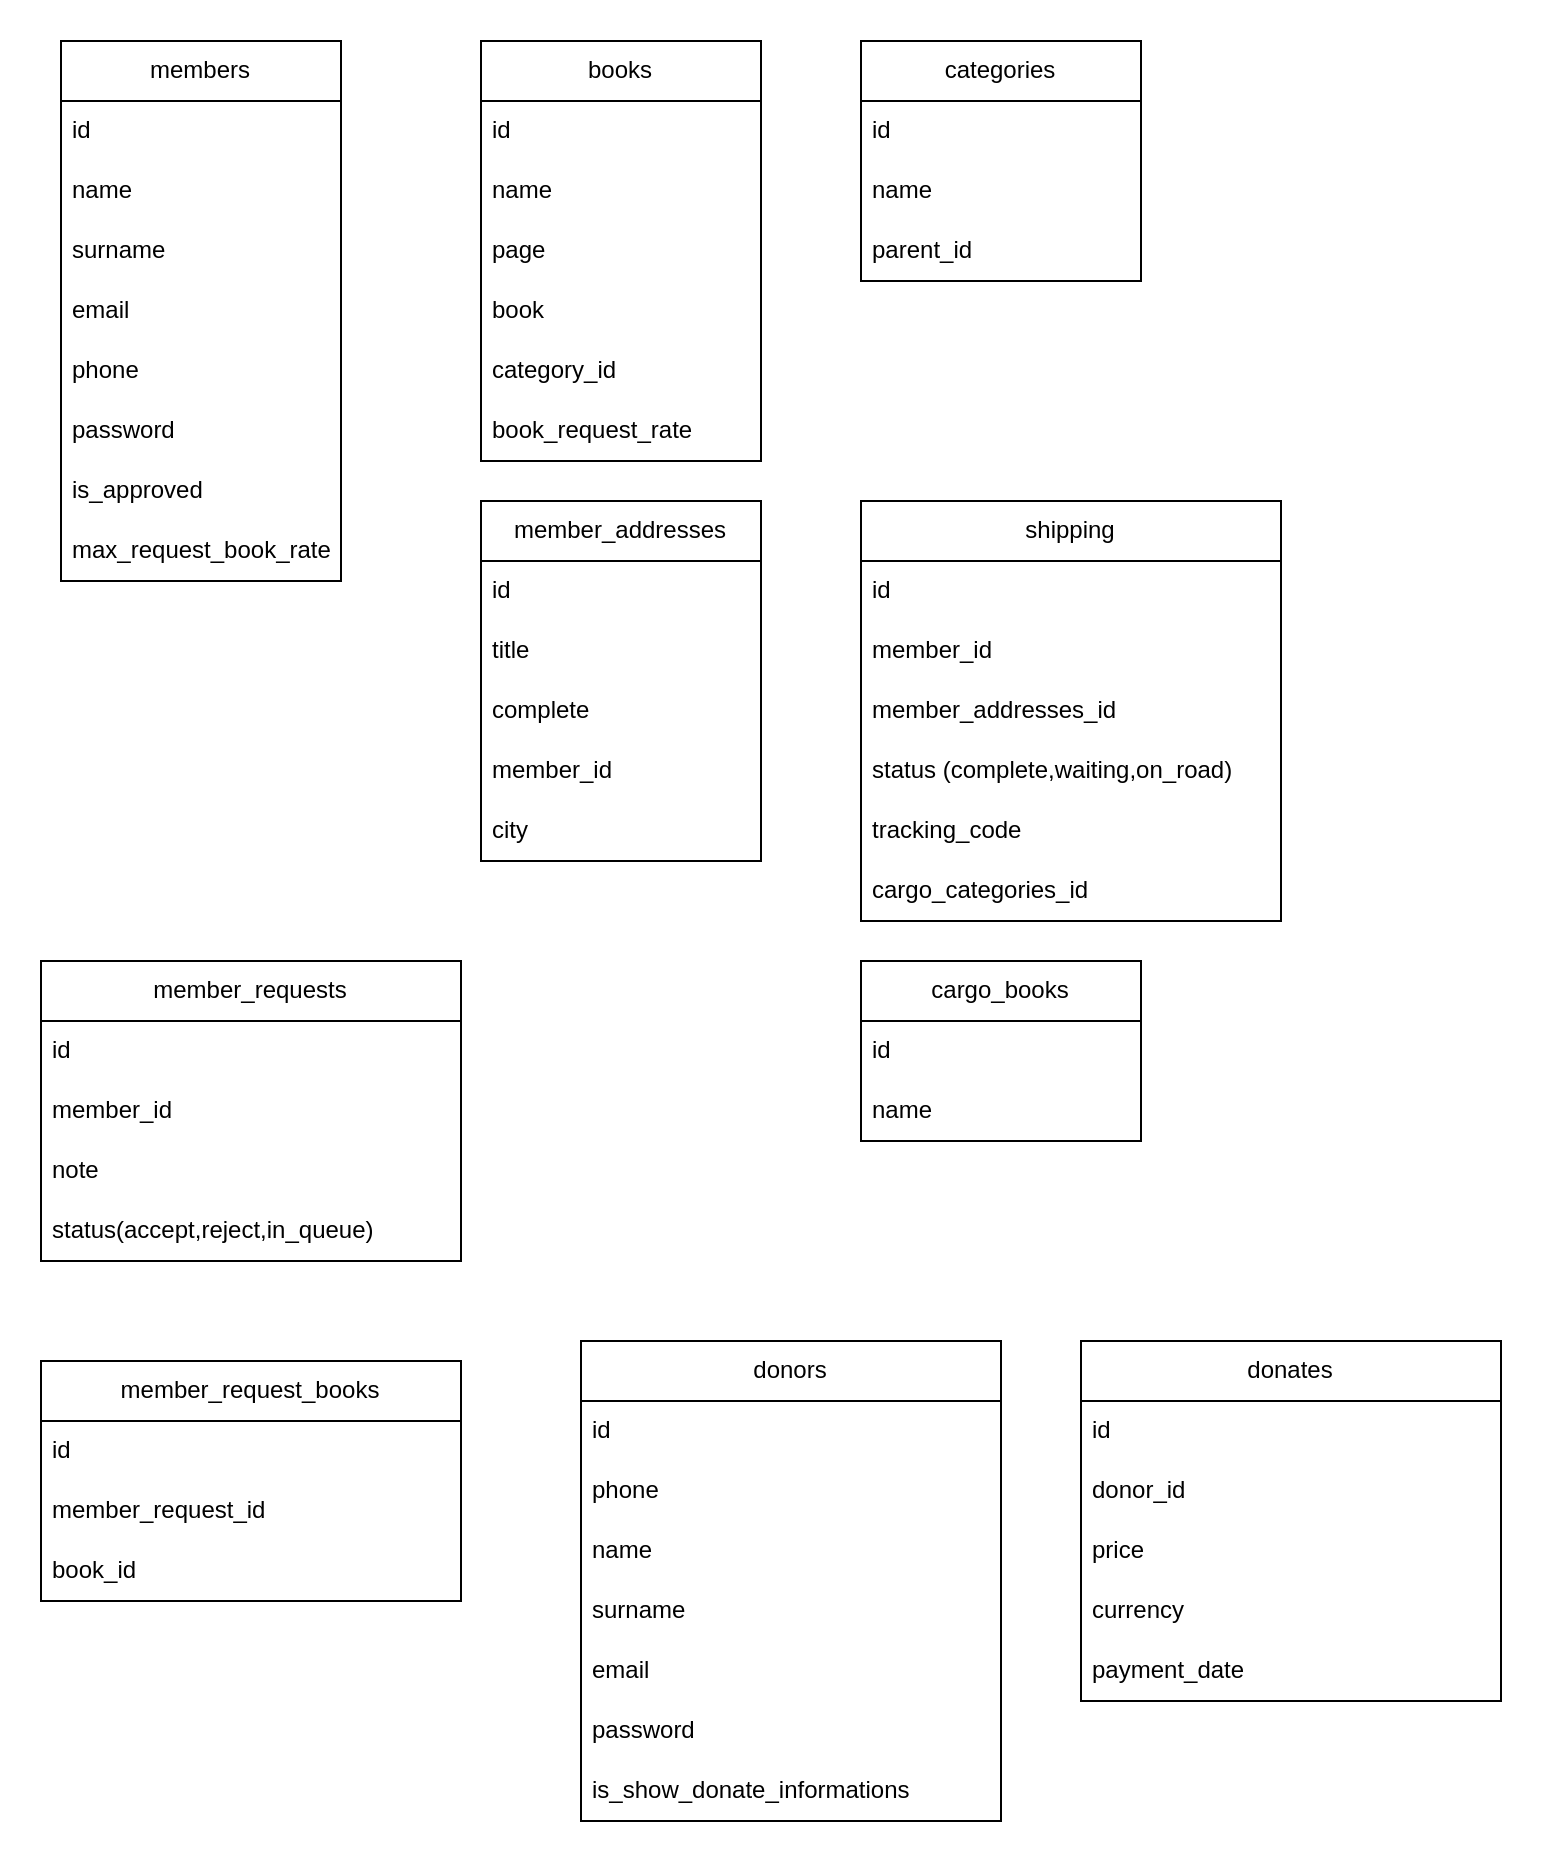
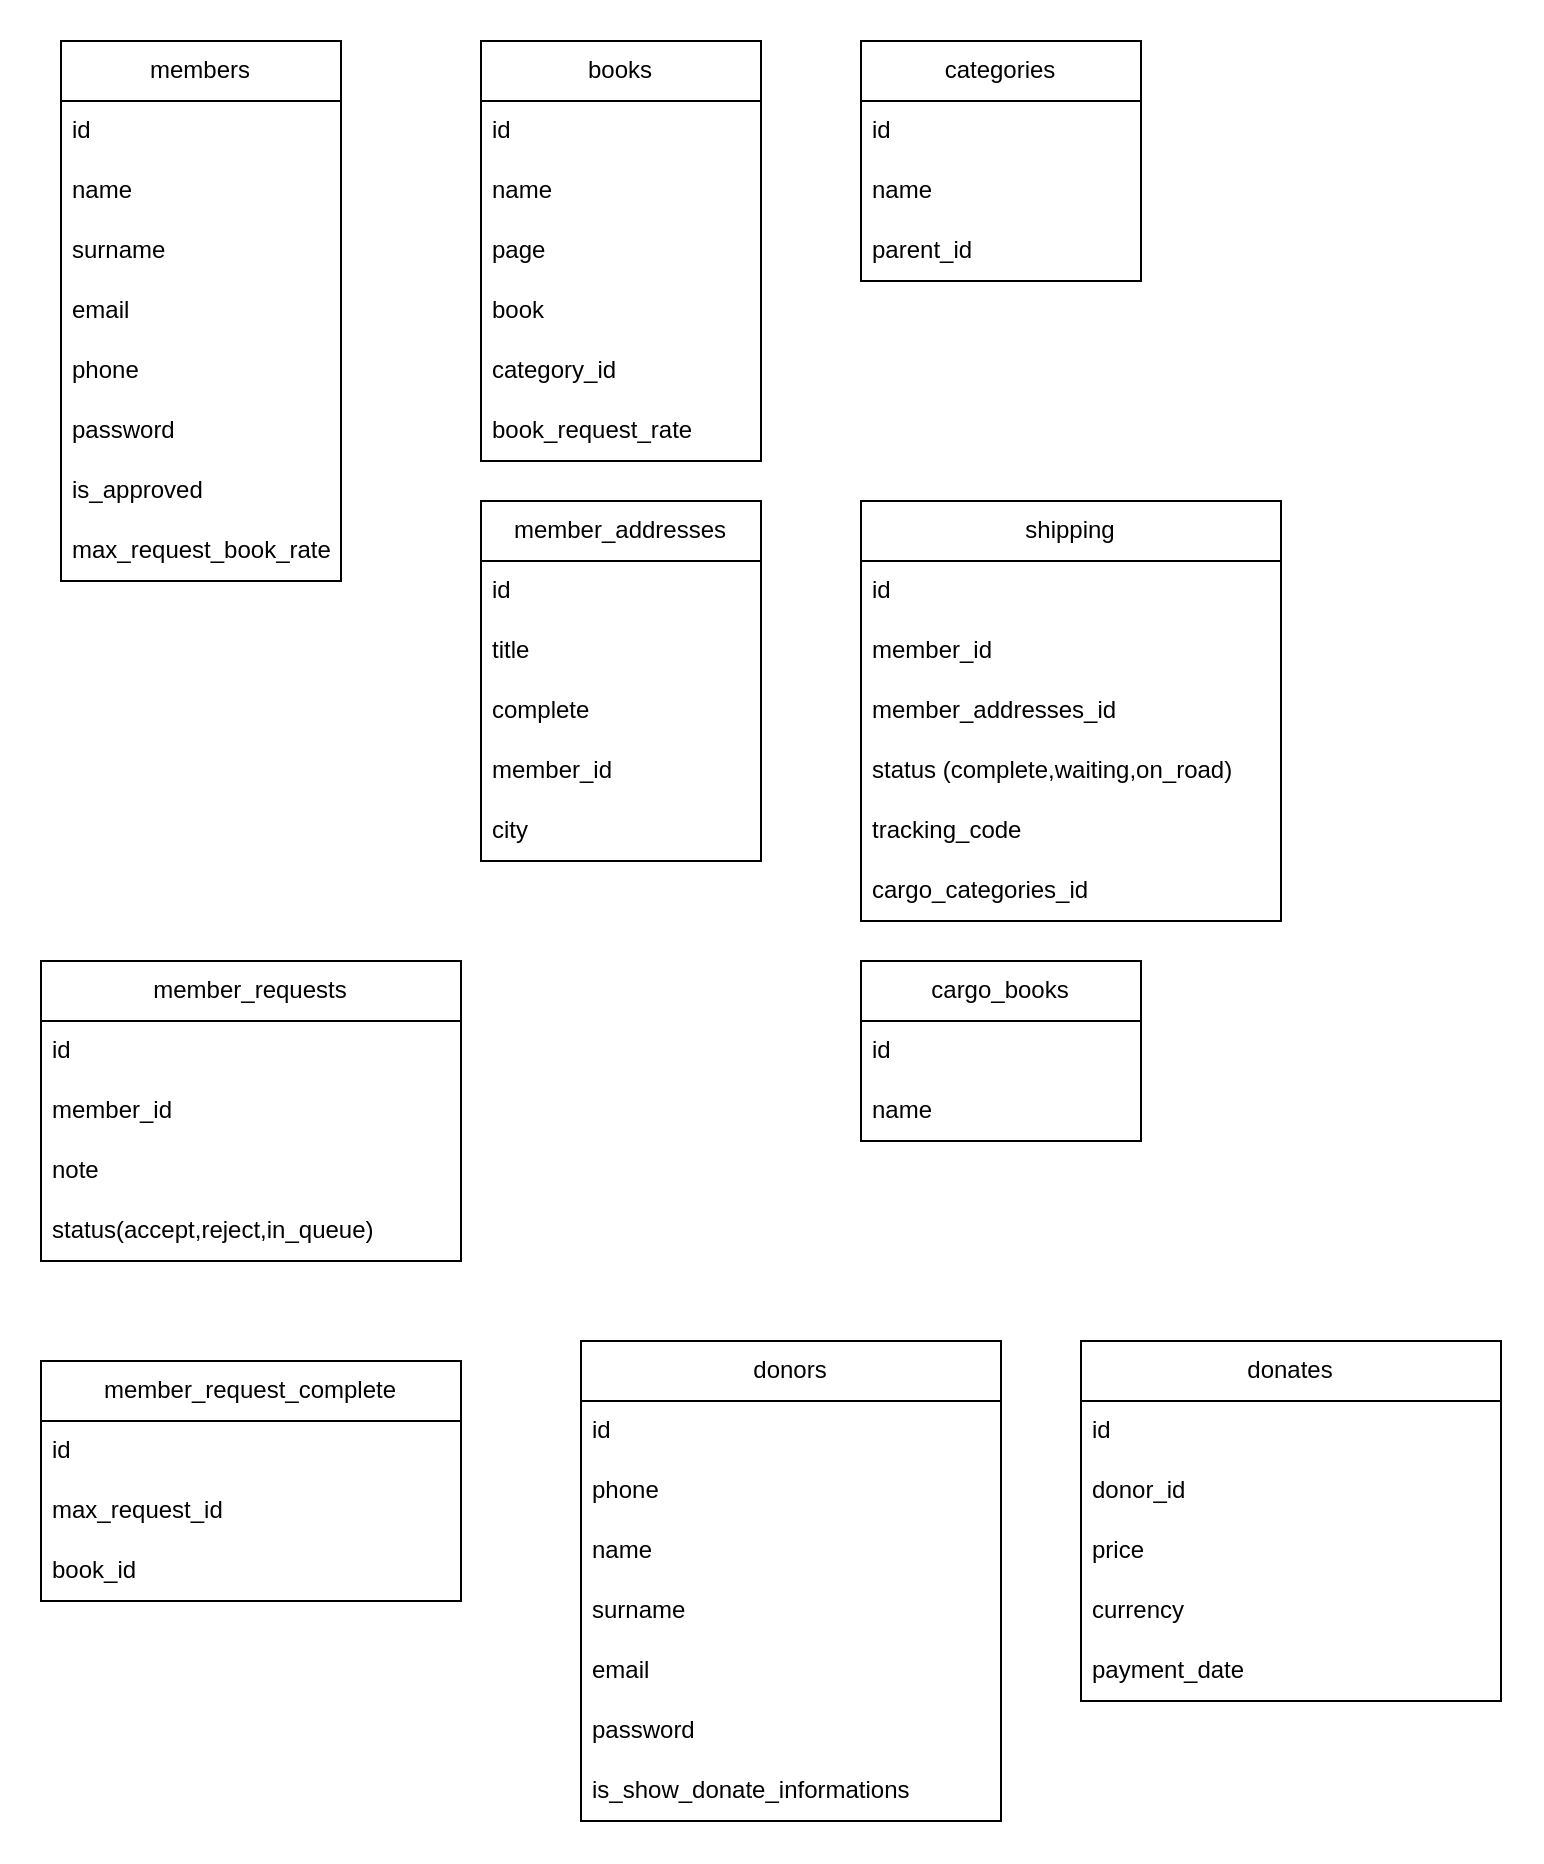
- <mxCell id="43" value="member_request_books" style="swimlane;fontStyle=0;childLayout=stackLayout;horizontal=1;startSize=30;horizontalStack=0;resizeParent=1;resizeParentMax=0;resizeLast=0;collapsible=1;marginBottom=0;whiteSpace=wrap;html=1;" vertex="1" parent="1"><mxGeometry x="20" y="680" width="210" height="120" as="geometry" /></mxCell>
+ <mxCell id="43" value="member_request_complete" style="swimlane;fontStyle=0;childLayout=stackLayout;horizontal=1;startSize=30;horizontalStack=0;resizeParent=1;resizeParentMax=0;resizeLast=0;collapsible=1;marginBottom=0;whiteSpace=wrap;html=1;" vertex="1" parent="1"><mxGeometry x="20" y="680" width="210" height="120" as="geometry" /></mxCell>
- <mxCell id="45" value="member_request_id" style="text;strokeColor=none;fillColor=none;align=left;verticalAlign=middle;spacingLeft=4;spacingRight=4;overflow=hidden;points=[[0,0.5],[1,0.5]];portConstraint=eastwest;rotatable=0;whiteSpace=wrap;html=1;" vertex="1" parent="43"><mxGeometry y="60" width="210" height="30" as="geometry" /></mxCell>
+ <mxCell id="45" value="max_request_id" style="text;strokeColor=none;fillColor=none;align=left;verticalAlign=middle;spacingLeft=4;spacingRight=4;overflow=hidden;points=[[0,0.5],[1,0.5]];portConstraint=eastwest;rotatable=0;whiteSpace=wrap;html=1;" vertex="1" parent="43"><mxGeometry y="60" width="210" height="30" as="geometry" /></mxCell>
